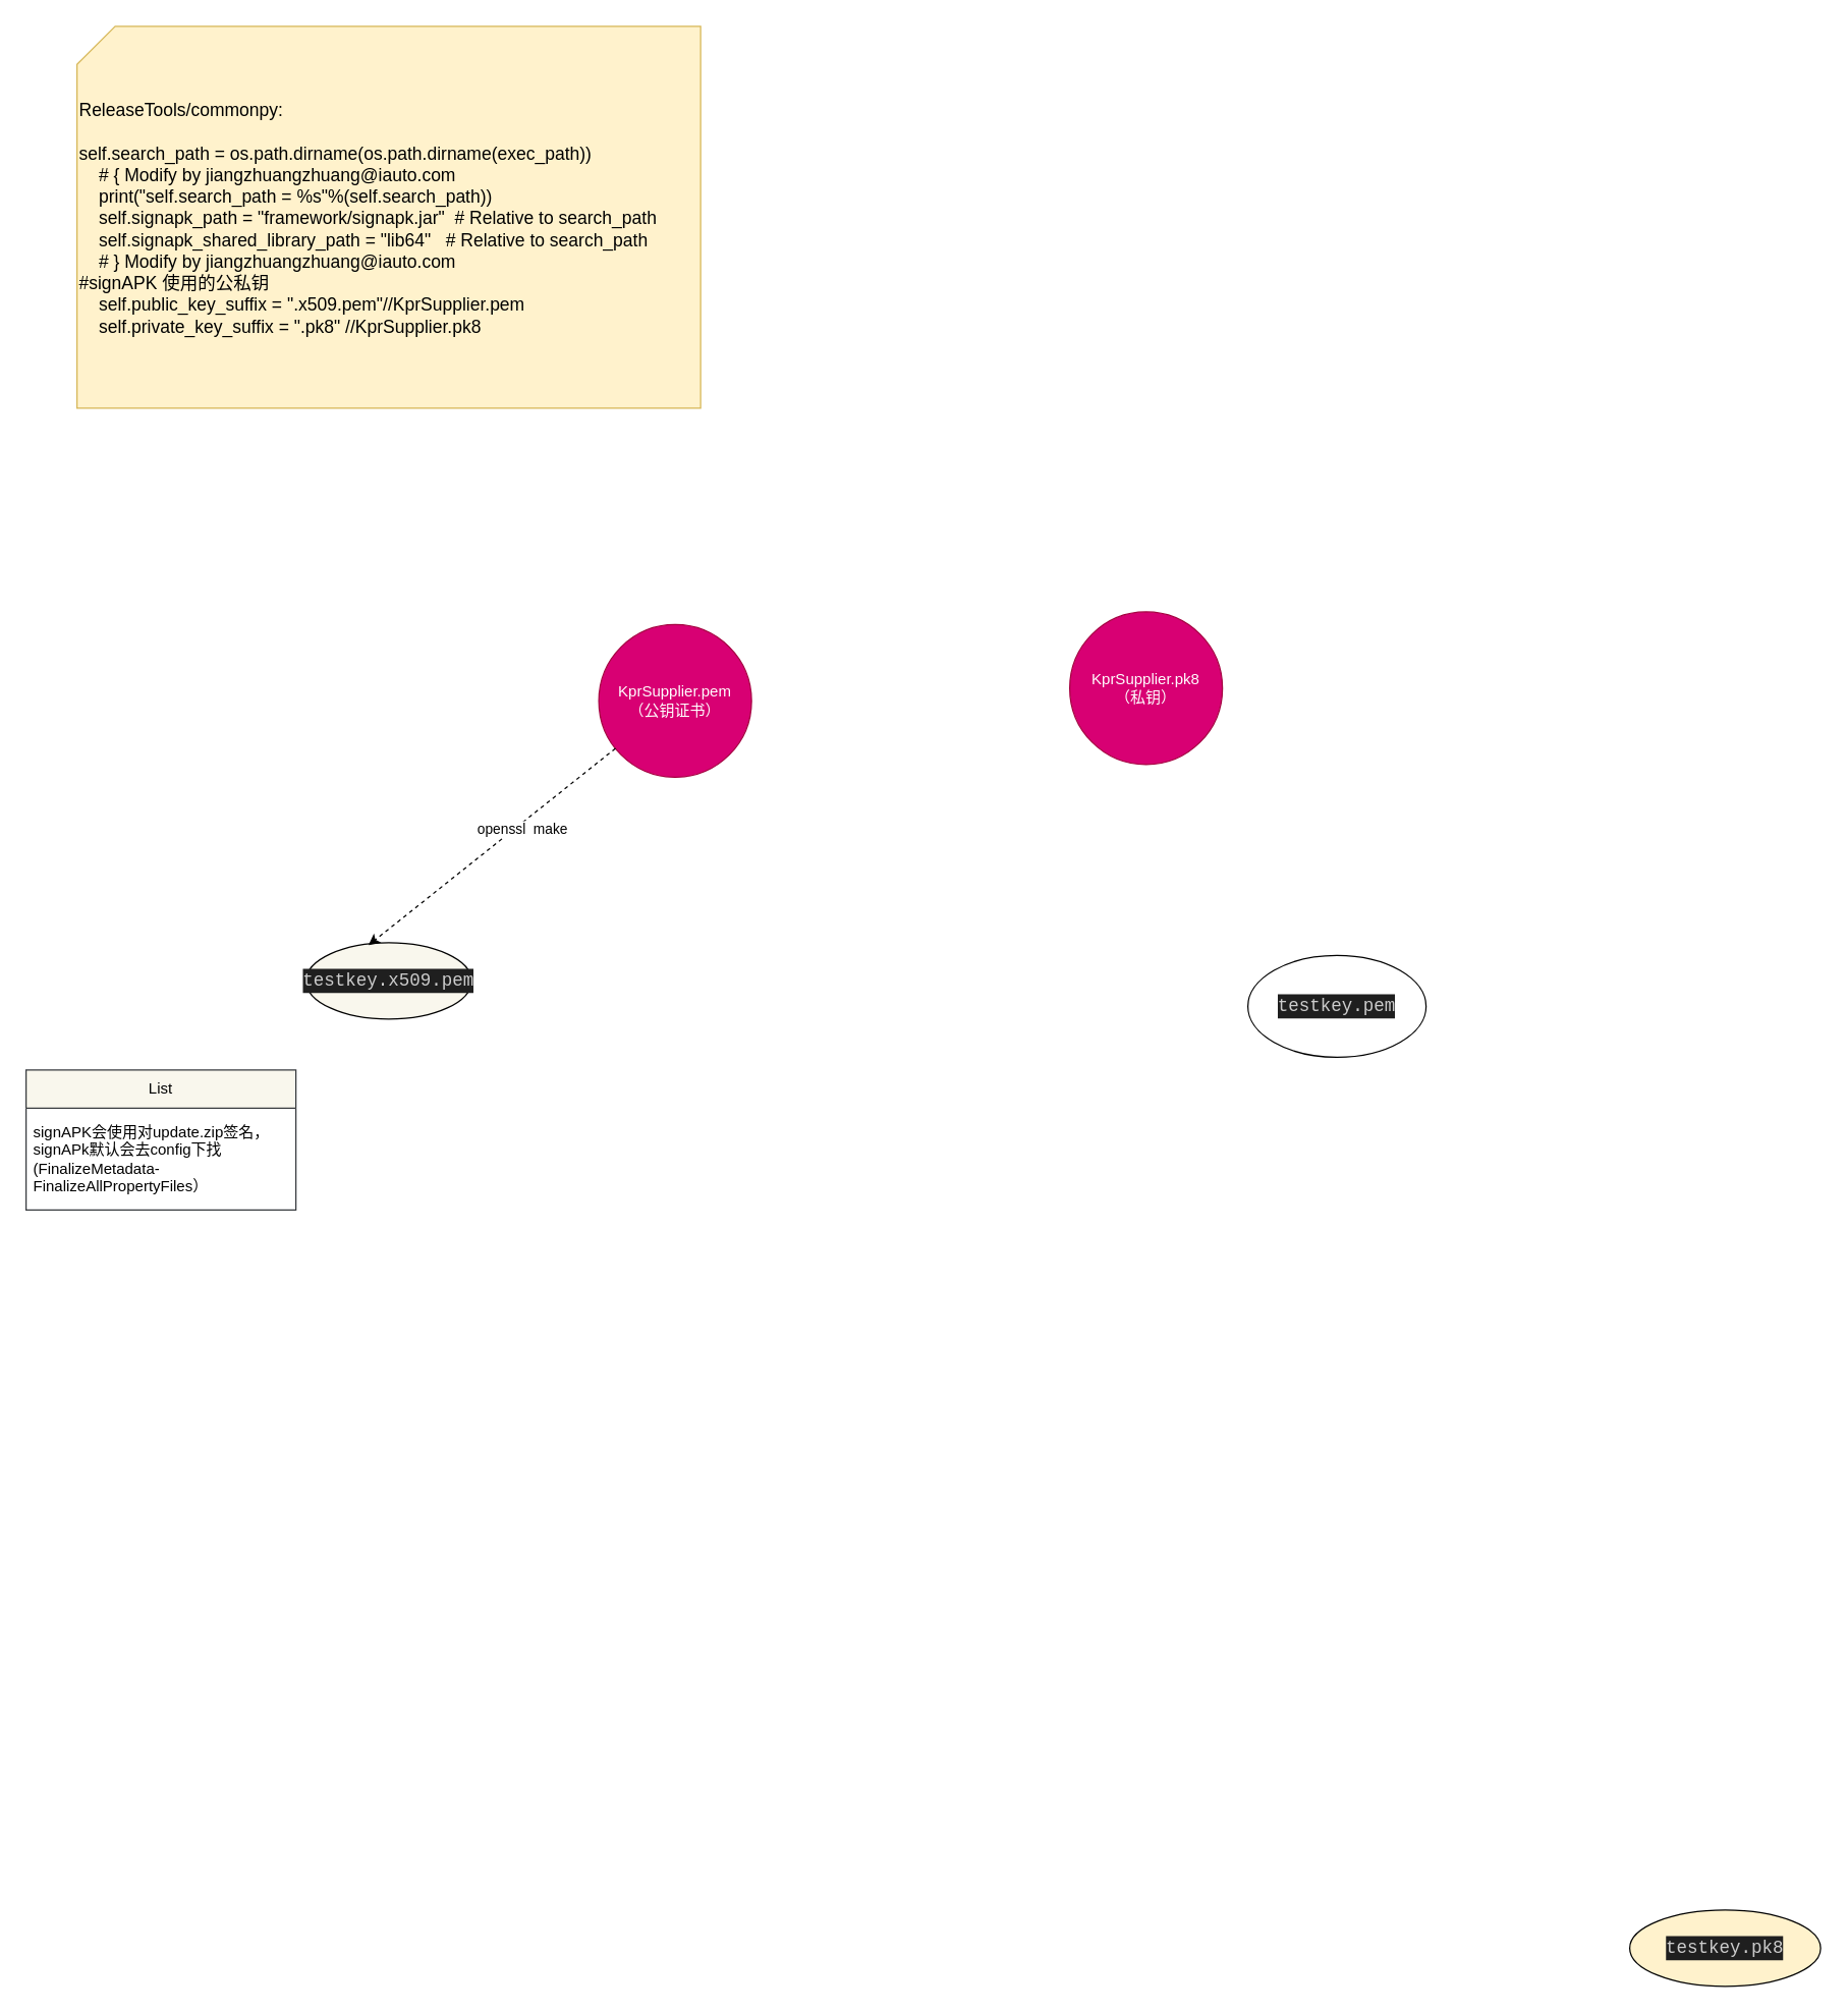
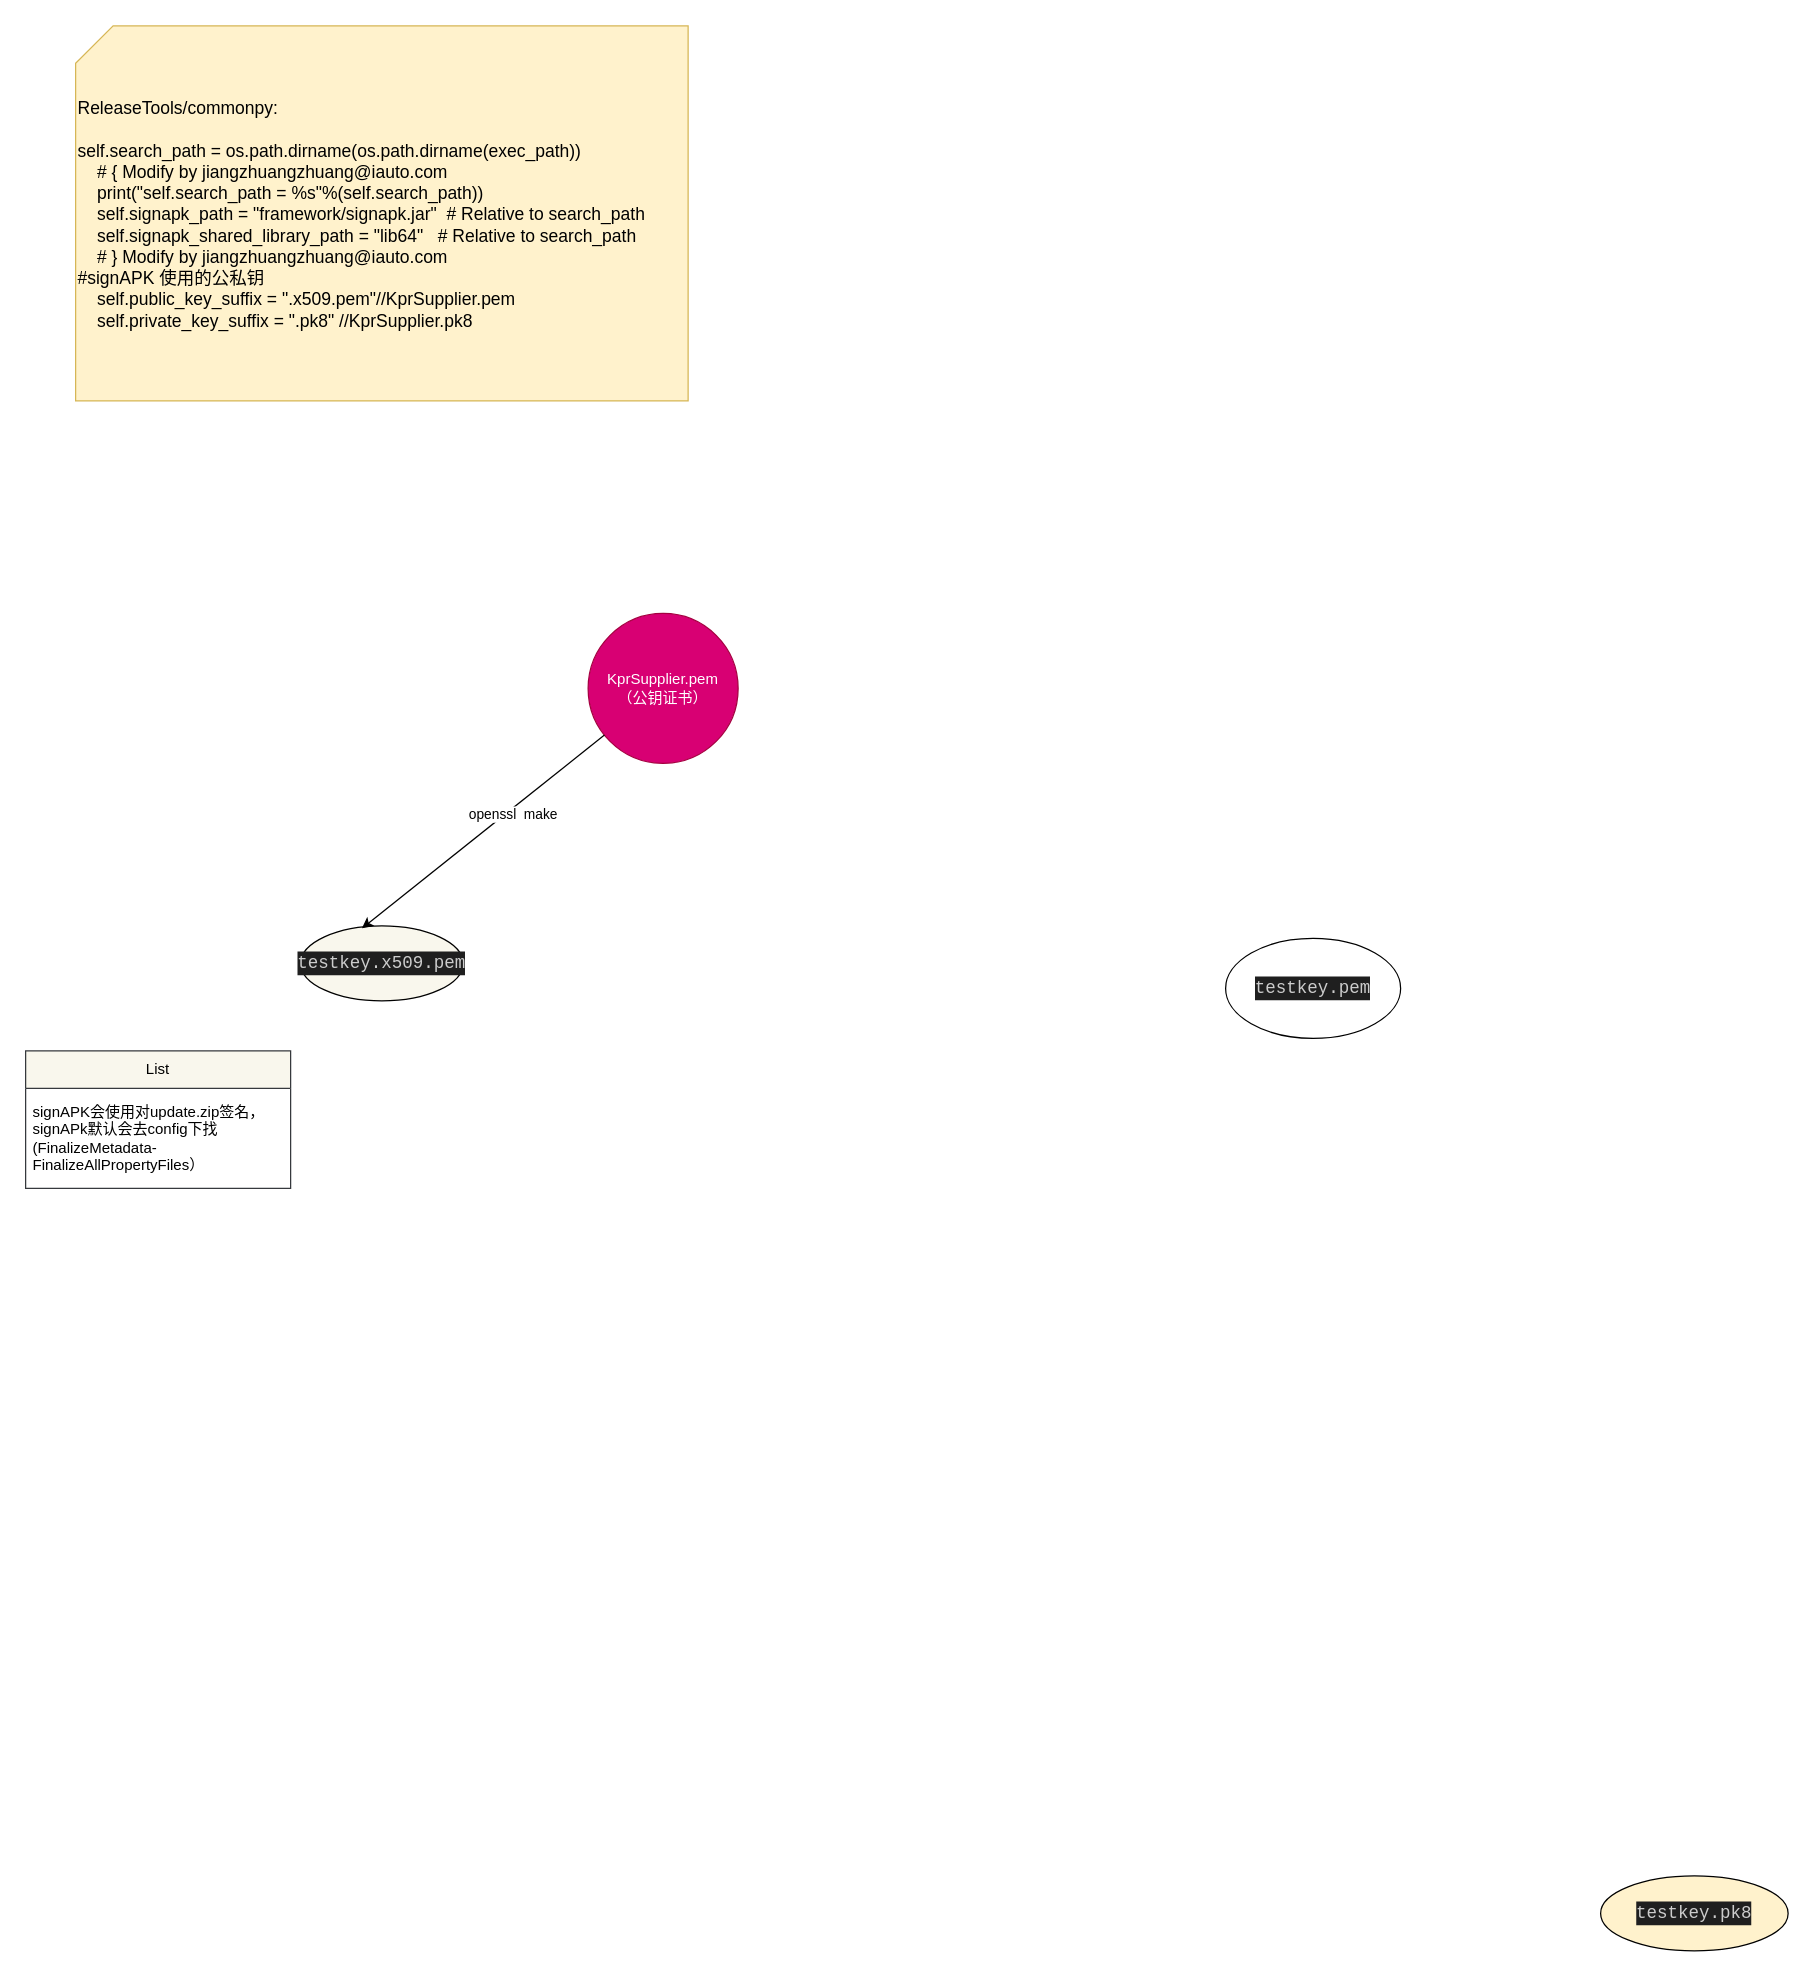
- <mxCell id="8" value="KprSupplier.pk8&lt;br&gt;（私钥）" style="ellipse;whiteSpace=wrap;html=1;aspect=fixed;fillColor=#d80073;strokeColor=#A50040;fontColor=#ffffff;" vertex="1" parent="1"><mxGeometry x="840" y="480" width="120" height="120" as="geometry" /></mxCell>
- <mxCell id="10" value="" style="endArrow=classic;html=1;rounded=0;entryX=0.377;entryY=0.033;entryDx=0;entryDy=0;entryPerimeter=0;dashed=1;" edge="1" parent="1" source="2" target="3"><mxGeometry width="50" height="50" relative="1" as="geometry"><mxPoint x="700" y="720" as="sourcePoint" /><mxPoint x="750" y="670" as="targetPoint" /></mxGeometry></mxCell>
+ <mxCell id="10" value="" style="endArrow=classic;html=1;rounded=0;entryX=0.377;entryY=0.033;entryDx=0;entryDy=0;entryPerimeter=0;" edge="1" parent="1" source="2" target="3"><mxGeometry width="50" height="50" relative="1" as="geometry"><mxPoint x="700" y="720" as="sourcePoint" /><mxPoint x="750" y="670" as="targetPoint" /></mxGeometry></mxCell>
